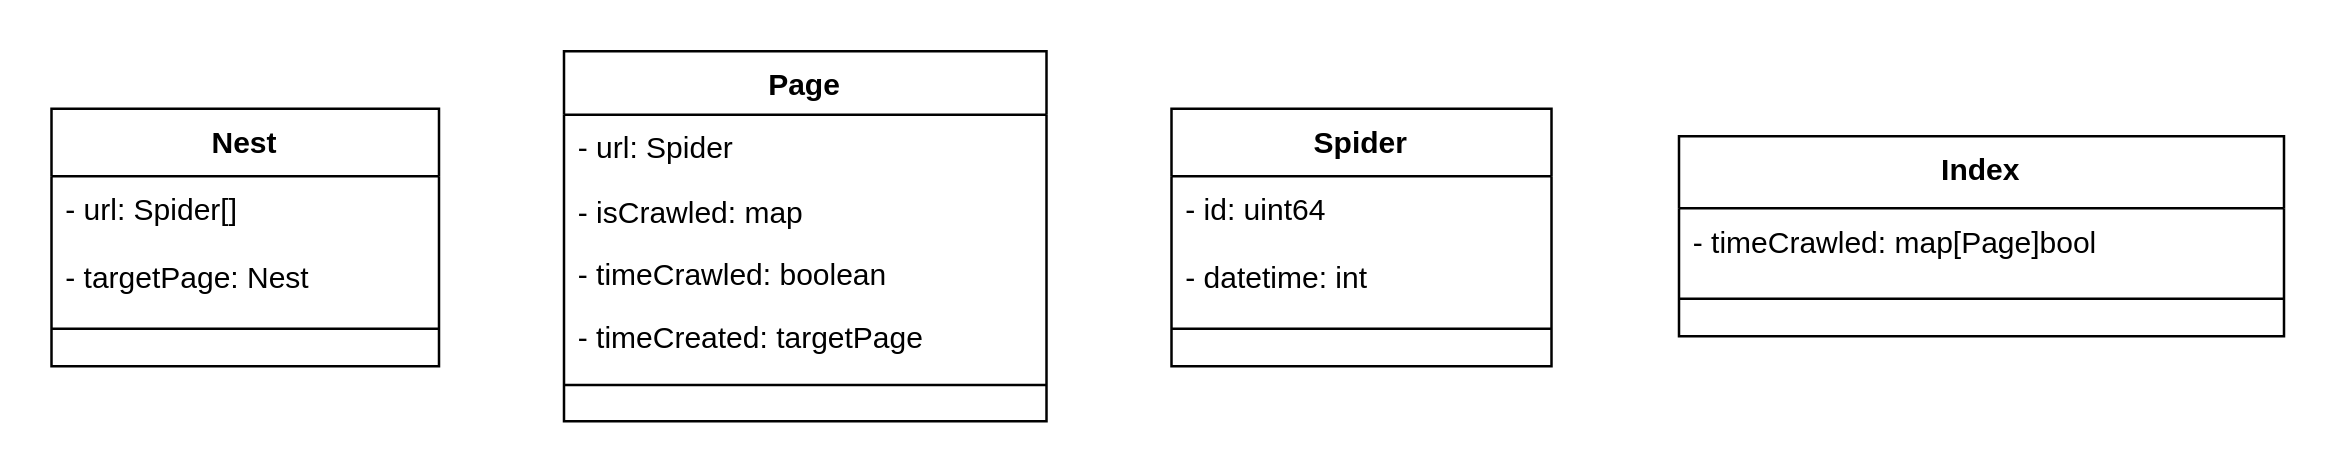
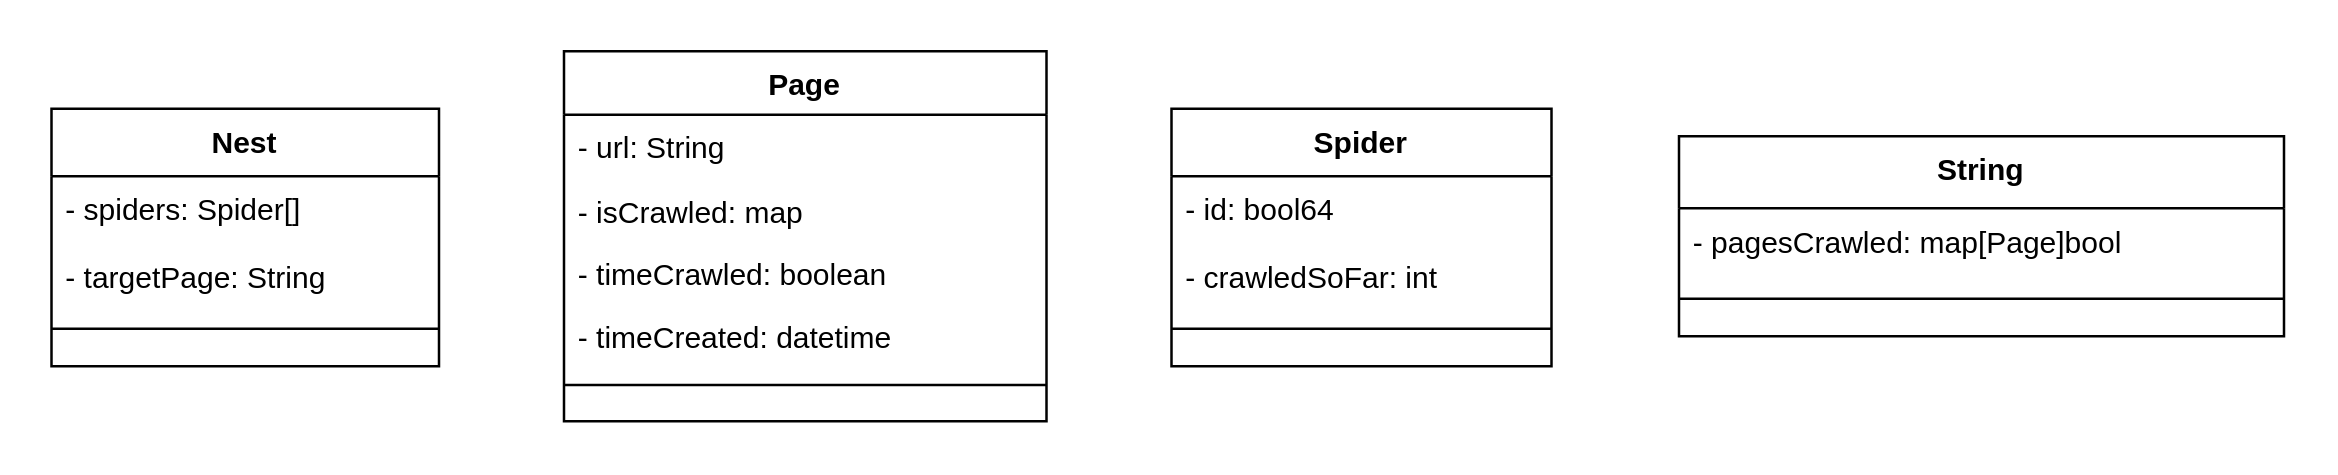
- <mxCell id="7" value="- url: Spider" style="text;strokeColor=none;fillColor=none;align=left;verticalAlign=top;spacingLeft=4;spacingRight=4;overflow=hidden;rotatable=0;points=[[0,0.5],[1,0.5]];portConstraint=eastwest;" parent="6" vertex="1"><mxGeometry y="25" width="193" height="25" as="geometry" /></mxCell>
+ <mxCell id="7" value="- url: String" style="text;strokeColor=none;fillColor=none;align=left;verticalAlign=top;spacingLeft=4;spacingRight=4;overflow=hidden;rotatable=0;points=[[0,0.5],[1,0.5]];portConstraint=eastwest;" parent="6" vertex="1"><mxGeometry y="25" width="193" height="25" as="geometry" /></mxCell>
- <mxCell id="16" value="Index" style="swimlane;fontStyle=1;align=center;verticalAlign=top;childLayout=stackLayout;horizontal=1;startSize=28.8;horizontalStack=0;resizeParent=1;resizeParentMax=0;resizeLast=0;collapsible=0;marginBottom=0;" parent="1" vertex="1"><mxGeometry x="671" y="54" width="242" height="80" as="geometry" /></mxCell>
+ <mxCell id="16" value="String" style="swimlane;fontStyle=1;align=center;verticalAlign=top;childLayout=stackLayout;horizontal=1;startSize=28.8;horizontalStack=0;resizeParent=1;resizeParentMax=0;resizeLast=0;collapsible=0;marginBottom=0;" parent="1" vertex="1"><mxGeometry x="671" y="54" width="242" height="80" as="geometry" /></mxCell>
- <mxCell id="3" value="- url: Spider[]" style="text;strokeColor=none;fillColor=none;align=left;verticalAlign=top;spacingLeft=4;spacingRight=4;overflow=hidden;rotatable=0;points=[[0,0.5],[1,0.5]];portConstraint=eastwest;" parent="2" vertex="1"><mxGeometry y="27" width="155" height="27" as="geometry" /></mxCell>
+ <mxCell id="3" value="- spiders: Spider[]" style="text;strokeColor=none;fillColor=none;align=left;verticalAlign=top;spacingLeft=4;spacingRight=4;overflow=hidden;rotatable=0;points=[[0,0.5],[1,0.5]];portConstraint=eastwest;" parent="2" vertex="1"><mxGeometry y="27" width="155" height="27" as="geometry" /></mxCell>
- <mxCell id="13" value="- id: uint64" style="text;strokeColor=none;fillColor=none;align=left;verticalAlign=top;spacingLeft=4;spacingRight=4;overflow=hidden;rotatable=0;points=[[0,0.5],[1,0.5]];portConstraint=eastwest;" parent="12" vertex="1"><mxGeometry y="27" width="152" height="27" as="geometry" /></mxCell>
+ <mxCell id="13" value="- id: bool64" style="text;strokeColor=none;fillColor=none;align=left;verticalAlign=top;spacingLeft=4;spacingRight=4;overflow=hidden;rotatable=0;points=[[0,0.5],[1,0.5]];portConstraint=eastwest;" parent="12" vertex="1"><mxGeometry y="27" width="152" height="27" as="geometry" /></mxCell>
- <mxCell id="17" value="- timeCrawled: map[Page]bool" style="text;strokeColor=none;fillColor=none;align=left;verticalAlign=top;spacingLeft=4;spacingRight=4;overflow=hidden;rotatable=0;points=[[0,0.5],[1,0.5]];portConstraint=eastwest;" parent="16" vertex="1"><mxGeometry y="29" width="242" height="29" as="geometry" /></mxCell>
+ <mxCell id="17" value="- pagesCrawled: map[Page]bool" style="text;strokeColor=none;fillColor=none;align=left;verticalAlign=top;spacingLeft=4;spacingRight=4;overflow=hidden;rotatable=0;points=[[0,0.5],[1,0.5]];portConstraint=eastwest;" parent="16" vertex="1"><mxGeometry y="29" width="242" height="29" as="geometry" /></mxCell>
- <mxCell id="4" value="- targetPage: Nest" style="text;strokeColor=none;fillColor=none;align=left;verticalAlign=top;spacingLeft=4;spacingRight=4;overflow=hidden;rotatable=0;points=[[0,0.5],[1,0.5]];portConstraint=eastwest;" parent="2" vertex="1"><mxGeometry y="54" width="155" height="27" as="geometry" /></mxCell>
+ <mxCell id="4" value="- targetPage: String" style="text;strokeColor=none;fillColor=none;align=left;verticalAlign=top;spacingLeft=4;spacingRight=4;overflow=hidden;rotatable=0;points=[[0,0.5],[1,0.5]];portConstraint=eastwest;" parent="2" vertex="1"><mxGeometry y="54" width="155" height="27" as="geometry" /></mxCell>
- <mxCell id="14" value="- datetime: int" style="text;strokeColor=none;fillColor=none;align=left;verticalAlign=top;spacingLeft=4;spacingRight=4;overflow=hidden;rotatable=0;points=[[0,0.5],[1,0.5]];portConstraint=eastwest;" parent="12" vertex="1"><mxGeometry y="54" width="152" height="27" as="geometry" /></mxCell>
+ <mxCell id="14" value="- crawledSoFar: int" style="text;strokeColor=none;fillColor=none;align=left;verticalAlign=top;spacingLeft=4;spacingRight=4;overflow=hidden;rotatable=0;points=[[0,0.5],[1,0.5]];portConstraint=eastwest;" parent="12" vertex="1"><mxGeometry y="54" width="152" height="27" as="geometry" /></mxCell>
- <mxCell id="10" value="- timeCreated: targetPage" style="text;strokeColor=none;fillColor=none;align=left;verticalAlign=top;spacingLeft=4;spacingRight=4;overflow=hidden;rotatable=0;points=[[0,0.5],[1,0.5]];portConstraint=eastwest;" parent="6" vertex="1"><mxGeometry y="101" width="193" height="25" as="geometry" /></mxCell>
+ <mxCell id="10" value="- timeCreated: datetime" style="text;strokeColor=none;fillColor=none;align=left;verticalAlign=top;spacingLeft=4;spacingRight=4;overflow=hidden;rotatable=0;points=[[0,0.5],[1,0.5]];portConstraint=eastwest;" parent="6" vertex="1"><mxGeometry y="101" width="193" height="25" as="geometry" /></mxCell>
